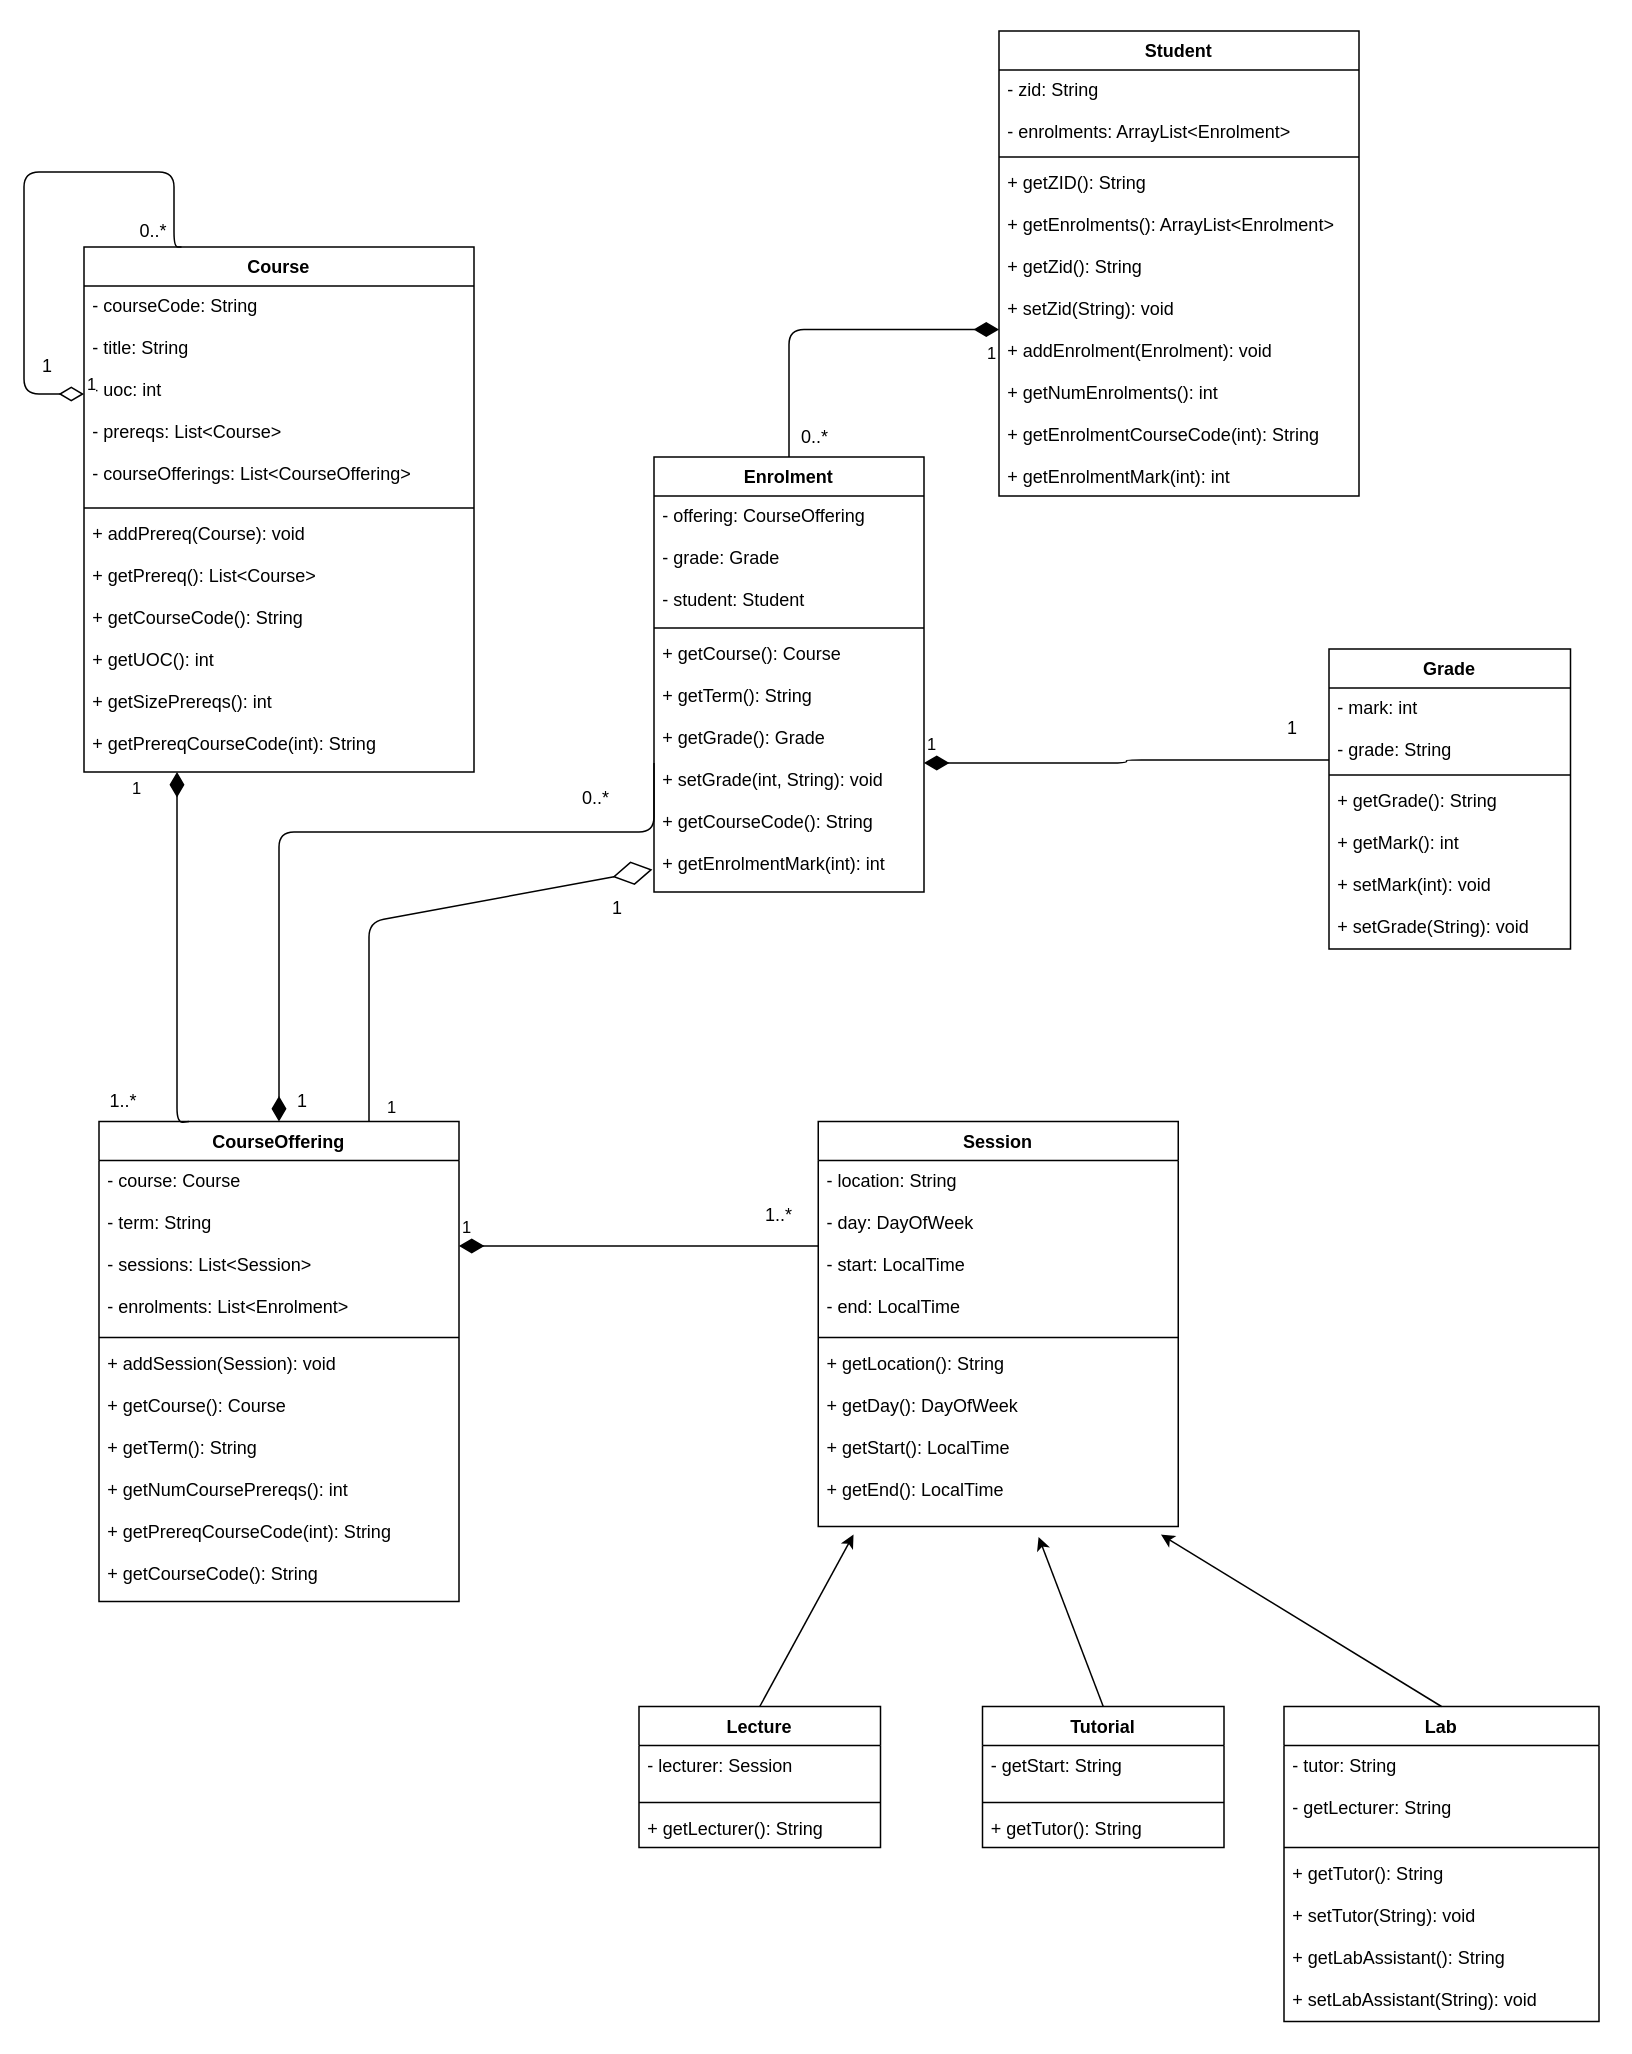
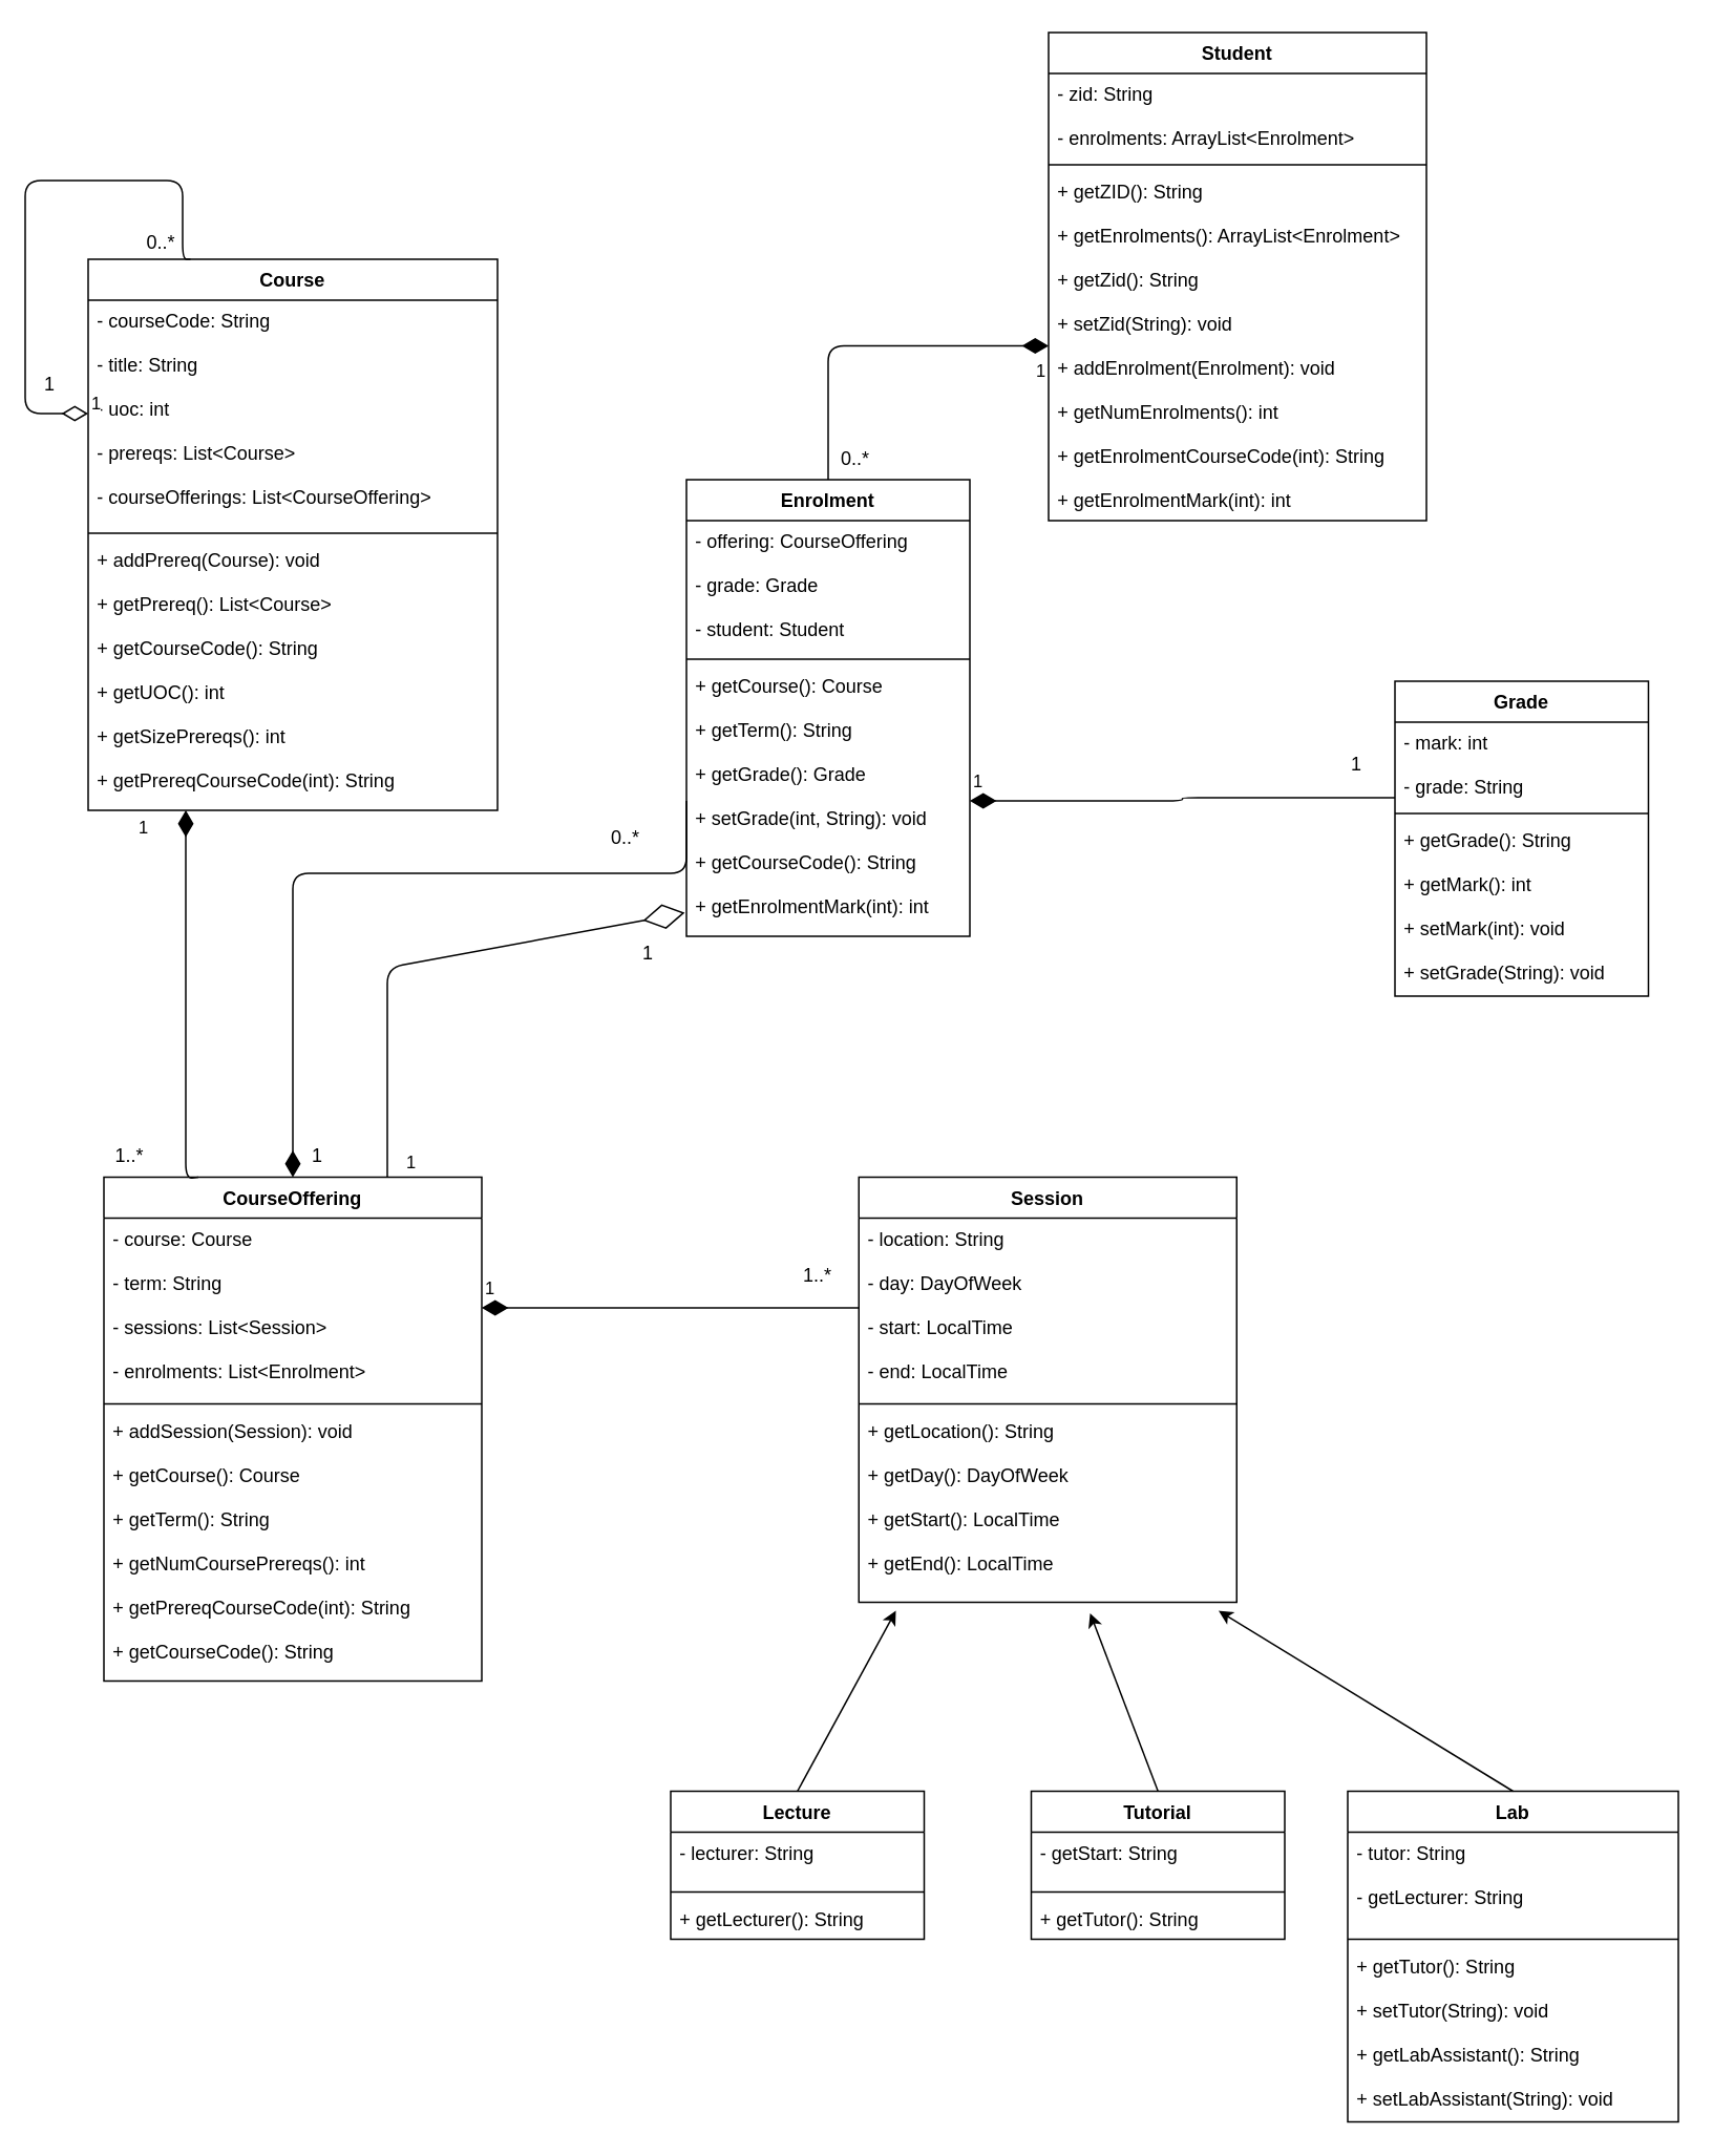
- <mxCell id="24" value="- lecturer: Session" style="text;strokeColor=none;fillColor=none;align=left;verticalAlign=top;spacingLeft=4;spacingRight=4;overflow=hidden;rotatable=0;points=[[0,0.5],[1,0.5]];portConstraint=eastwest;" parent="23" vertex="1"><mxGeometry y="26" width="161" height="34" as="geometry" /></mxCell>
+ <mxCell id="24" value="- lecturer: String" style="text;strokeColor=none;fillColor=none;align=left;verticalAlign=top;spacingLeft=4;spacingRight=4;overflow=hidden;rotatable=0;points=[[0,0.5],[1,0.5]];portConstraint=eastwest;" parent="23" vertex="1"><mxGeometry y="26" width="161" height="34" as="geometry" /></mxCell>
